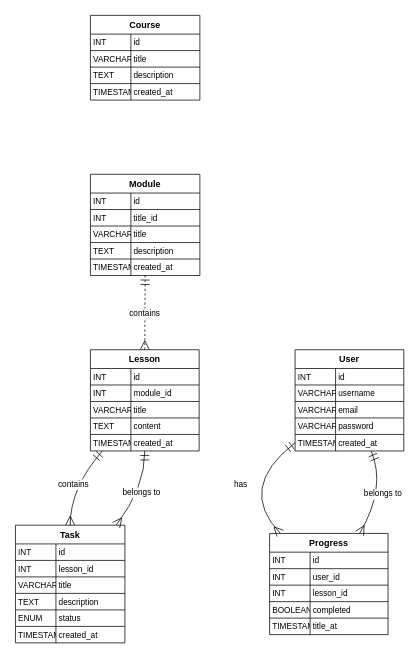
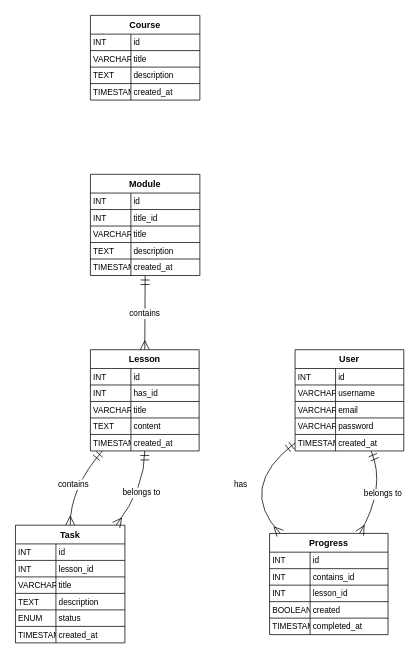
- <mxCell id="99" value="contains" style="curved=1;startArrow=ERmandOne;startSize=10;endArrow=ERmany;endSize=10;exitX=0.5;exitY=1;entryX=0.5;entryY=0;rounded=0;dashed=1;" edge="1" parent="1" source="31" target="47"><mxGeometry relative="1" as="geometry"><Array as="points" /></mxGeometry></mxCell>
+ <mxCell id="99" value="contains" style="curved=1;startArrow=ERmandOne;startSize=10;;endArrow=ERmany;endSize=10;;exitX=0.5;exitY=1;entryX=0.5;entryY=0;rounded=0;" edge="1" parent="1" source="31" target="47"><mxGeometry relative="1" as="geometry"><Array as="points" /></mxGeometry></mxCell>
- <mxCell id="53" value="module_id" style="shape=partialRectangle;connectable=0;fillColor=none;top=0;left=0;bottom=0;right=0;align=left;spacingLeft=2;overflow=hidden;fontSize=11;" vertex="1" parent="51"><mxGeometry x="54" width="91" height="22" as="geometry"><mxRectangle width="91" height="22" as="alternateBounds" /></mxGeometry></mxCell>
+ <mxCell id="53" value="has_id" style="shape=partialRectangle;connectable=0;fillColor=none;top=0;left=0;bottom=0;right=0;align=left;spacingLeft=2;overflow=hidden;fontSize=11;" vertex="1" parent="51"><mxGeometry x="54" width="91" height="22" as="geometry"><mxRectangle width="91" height="22" as="alternateBounds" /></mxGeometry></mxCell>
- <mxCell id="88" value="user_id" style="shape=partialRectangle;connectable=0;fillColor=none;top=0;left=0;bottom=0;right=0;align=left;spacingLeft=2;overflow=hidden;fontSize=11;" vertex="1" parent="86"><mxGeometry x="54" width="104" height="22" as="geometry"><mxRectangle width="104" height="22" as="alternateBounds" /></mxGeometry></mxCell>
+ <mxCell id="88" value="contains_id" style="shape=partialRectangle;connectable=0;fillColor=none;top=0;left=0;bottom=0;right=0;align=left;spacingLeft=2;overflow=hidden;fontSize=11;" vertex="1" parent="86"><mxGeometry x="54" width="104" height="22" as="geometry"><mxRectangle width="104" height="22" as="alternateBounds" /></mxGeometry></mxCell>
- <mxCell id="94" value="completed" style="shape=partialRectangle;connectable=0;fillColor=none;top=0;left=0;bottom=0;right=0;align=left;spacingLeft=2;overflow=hidden;fontSize=11;" vertex="1" parent="92"><mxGeometry x="54" width="104" height="22" as="geometry"><mxRectangle width="104" height="22" as="alternateBounds" /></mxGeometry></mxCell>
+ <mxCell id="94" value="created" style="shape=partialRectangle;connectable=0;fillColor=none;top=0;left=0;bottom=0;right=0;align=left;spacingLeft=2;overflow=hidden;fontSize=11;" vertex="1" parent="92"><mxGeometry x="54" width="104" height="22" as="geometry"><mxRectangle width="104" height="22" as="alternateBounds" /></mxGeometry></mxCell>
- <mxCell id="97" value="title_at" style="shape=partialRectangle;connectable=0;fillColor=none;top=0;left=0;bottom=0;right=0;align=left;spacingLeft=2;overflow=hidden;fontSize=11;" vertex="1" parent="95"><mxGeometry x="54" width="104" height="22" as="geometry"><mxRectangle width="104" height="22" as="alternateBounds" /></mxGeometry></mxCell>
+ <mxCell id="97" value="completed_at" style="shape=partialRectangle;connectable=0;fillColor=none;top=0;left=0;bottom=0;right=0;align=left;spacingLeft=2;overflow=hidden;fontSize=11;" vertex="1" parent="95"><mxGeometry x="54" width="104" height="22" as="geometry"><mxRectangle width="104" height="22" as="alternateBounds" /></mxGeometry></mxCell>
